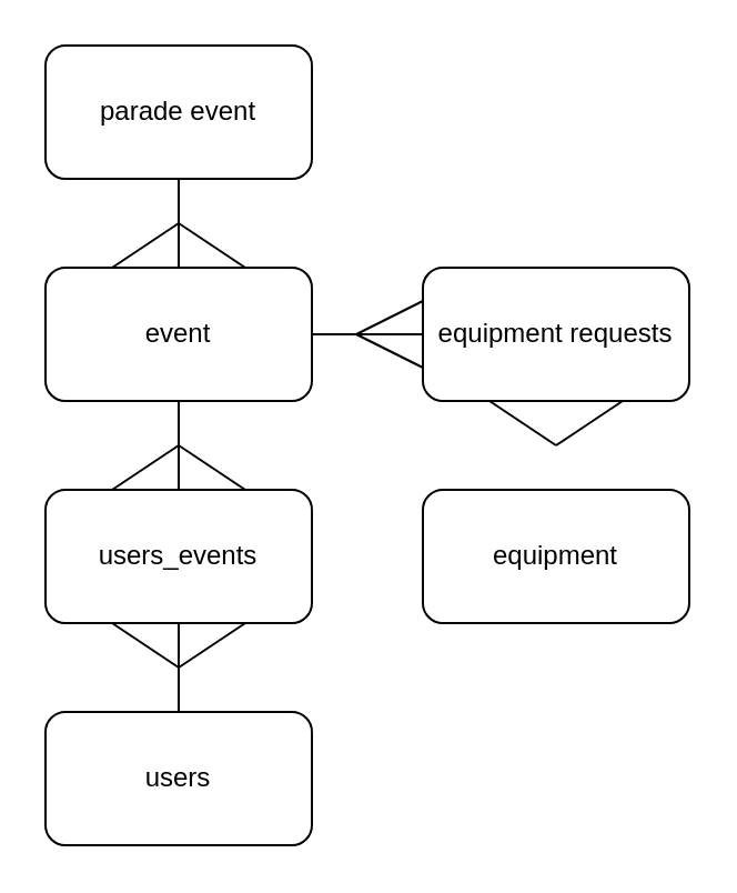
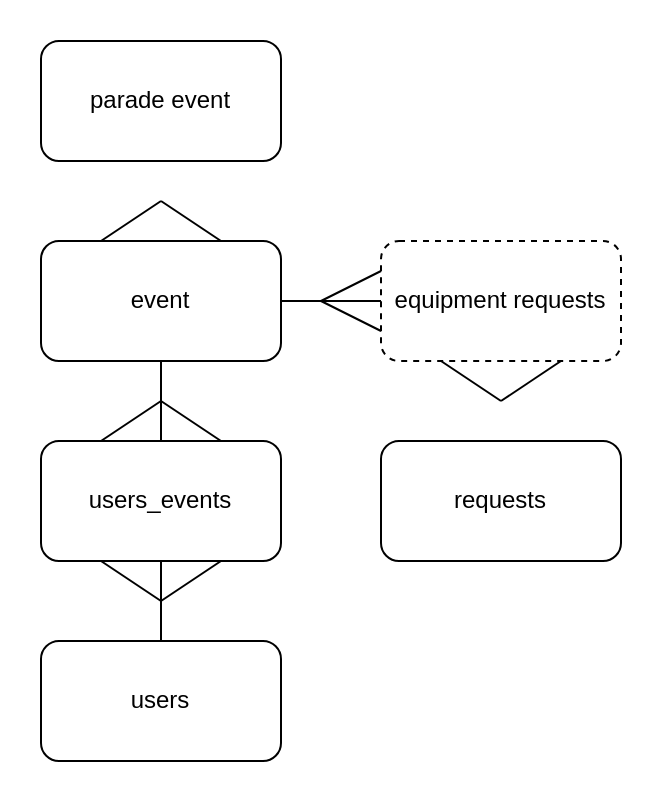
- <mxCell id="4" value="" style="endArrow=none;html=1;rounded=0;entryX=0.5;entryY=1;entryDx=0;entryDy=0;exitX=0.5;exitY=0;exitDx=0;exitDy=0;" parent="1" source="3" target="2" edge="1"><mxGeometry width="50" height="50" relative="1" as="geometry"><mxPoint x="60" y="180" as="sourcePoint" /><mxPoint x="110" y="130" as="targetPoint" /></mxGeometry></mxCell>
- <mxCell id="7" value="equipment requests" style="rounded=1;whiteSpace=wrap;html=1;" parent="1" vertex="1"><mxGeometry x="190" y="120" width="120" height="60" as="geometry" /></mxCell>
+ <mxCell id="7" value="equipment requests" style="rounded=1;whiteSpace=wrap;html=1;dashed=1;" parent="1" vertex="1"><mxGeometry x="190" y="120" width="120" height="60" as="geometry" /></mxCell>
- <mxCell id="8" value="equipment" style="rounded=1;whiteSpace=wrap;html=1;" parent="1" vertex="1"><mxGeometry x="190" y="220" width="120" height="60" as="geometry" /></mxCell>
+ <mxCell id="8" value="requests" style="rounded=1;whiteSpace=wrap;html=1;" parent="1" vertex="1"><mxGeometry x="190" y="220" width="120" height="60" as="geometry" /></mxCell>
